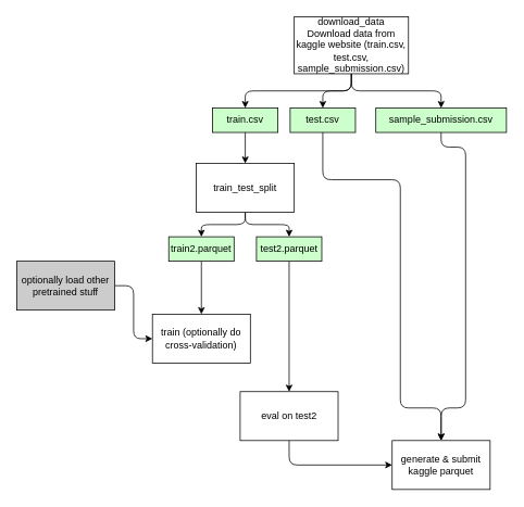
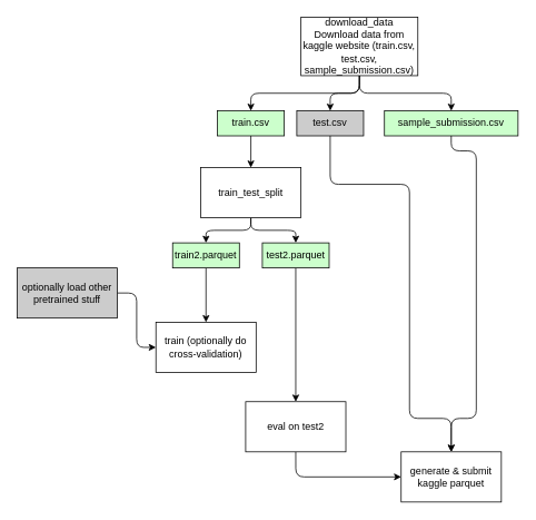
- <mxCell id="12" value="test.csv" style="rounded=0;whiteSpace=wrap;html=1;fillColor=#CCFFCC;" parent="1" vertex="1"><mxGeometry x="355" y="132" width="80" height="30" as="geometry" /></mxCell>
+ <mxCell id="12" value="test.csv" style="rounded=0;whiteSpace=wrap;html=1;fillColor=#cccccc;" parent="1" vertex="1"><mxGeometry x="355" y="132" width="80" height="30" as="geometry" /></mxCell>
